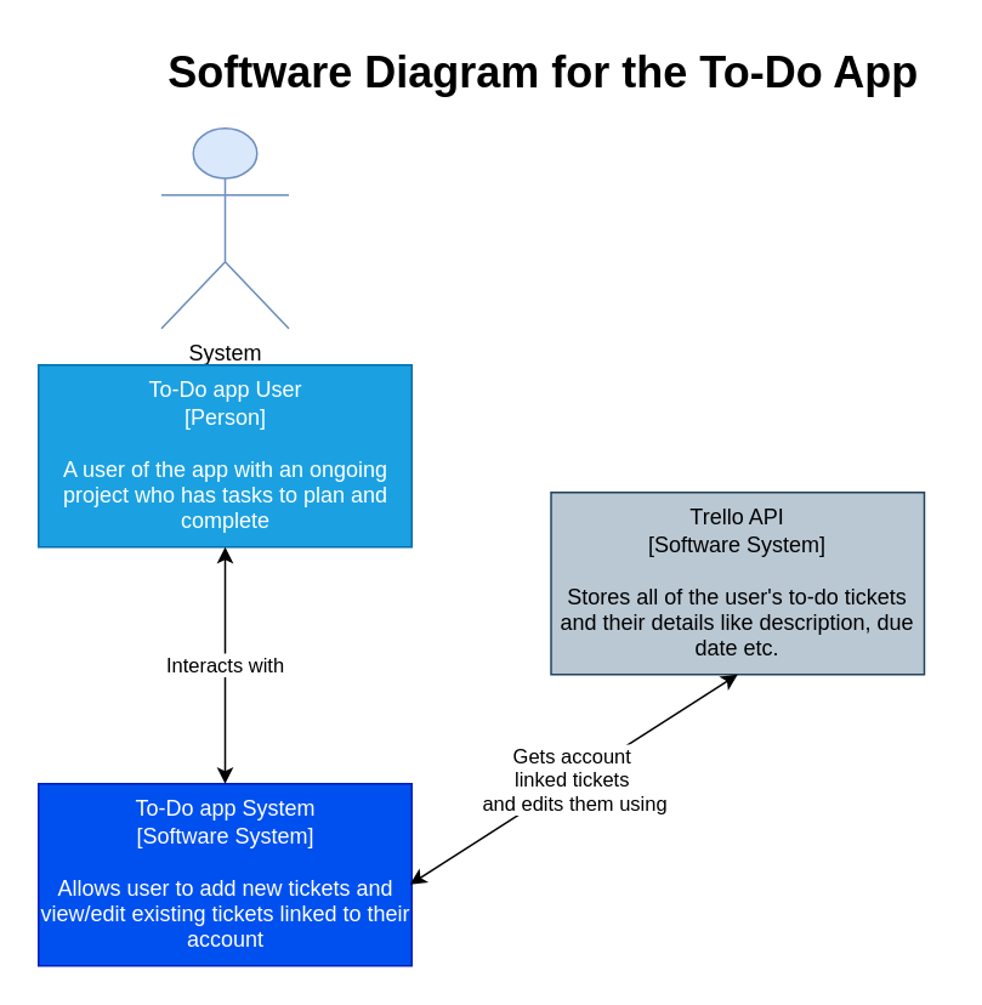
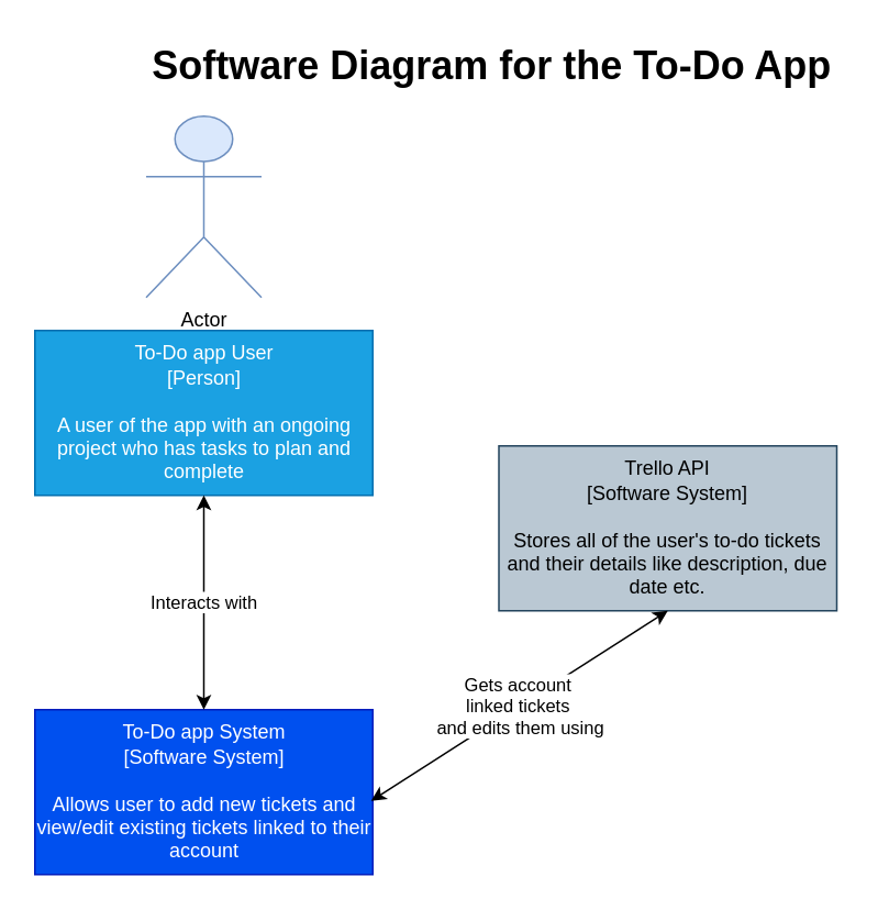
- <mxCell id="2" value="System" style="shape=umlActor;verticalLabelPosition=bottom;verticalAlign=top;html=1;outlineConnect=0;fillColor=#dae8fc;strokeColor=#6c8ebf;" parent="1" vertex="1"><mxGeometry x="88" y="70" width="70" height="110" as="geometry" /></mxCell>
+ <mxCell id="2" value="Actor" style="shape=umlActor;verticalLabelPosition=bottom;verticalAlign=top;html=1;outlineConnect=0;fillColor=#dae8fc;strokeColor=#6c8ebf;" parent="1" vertex="1"><mxGeometry x="88" y="70" width="70" height="110" as="geometry" /></mxCell>
